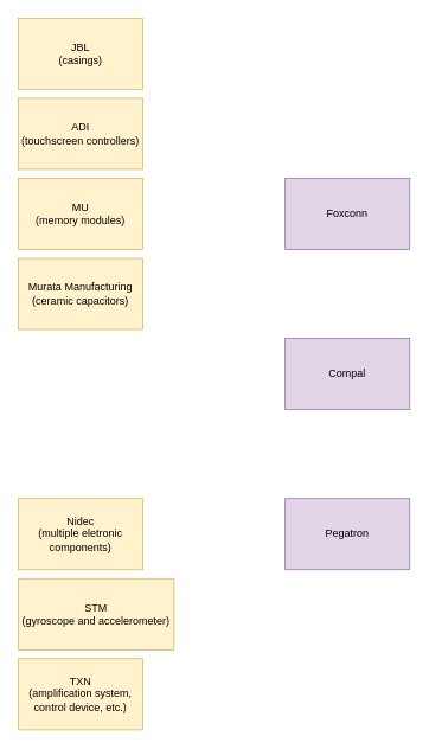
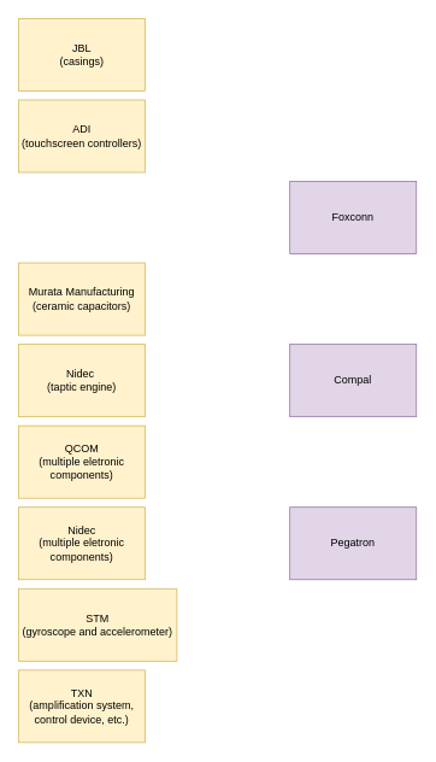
- <mxCell id="4" value="MU&lt;div&gt;(memory modules)&lt;/div&gt;" style="rounded=0;whiteSpace=wrap;html=1;fillColor=#fff2cc;strokeColor=#d6b656;" vertex="1" parent="1"><mxGeometry x="20" y="200" width="140" height="80" as="geometry" /></mxCell>
+ <mxCell id="6" value="&lt;div&gt;Nidec&amp;nbsp;&lt;/div&gt;&lt;div&gt;(taptic engine)&lt;/div&gt;" style="rounded=0;whiteSpace=wrap;html=1;fillColor=#fff2cc;strokeColor=#d6b656;" vertex="1" parent="1"><mxGeometry x="20" y="380" width="140" height="80" as="geometry" /></mxCell>
+ <mxCell id="7" value="QCOM&lt;div&gt;(multiple eletronic components)&lt;/div&gt;" style="rounded=0;whiteSpace=wrap;html=1;fillColor=#fff2cc;strokeColor=#d6b656;" vertex="1" parent="1"><mxGeometry x="20" y="470" width="140" height="80" as="geometry" /></mxCell>
